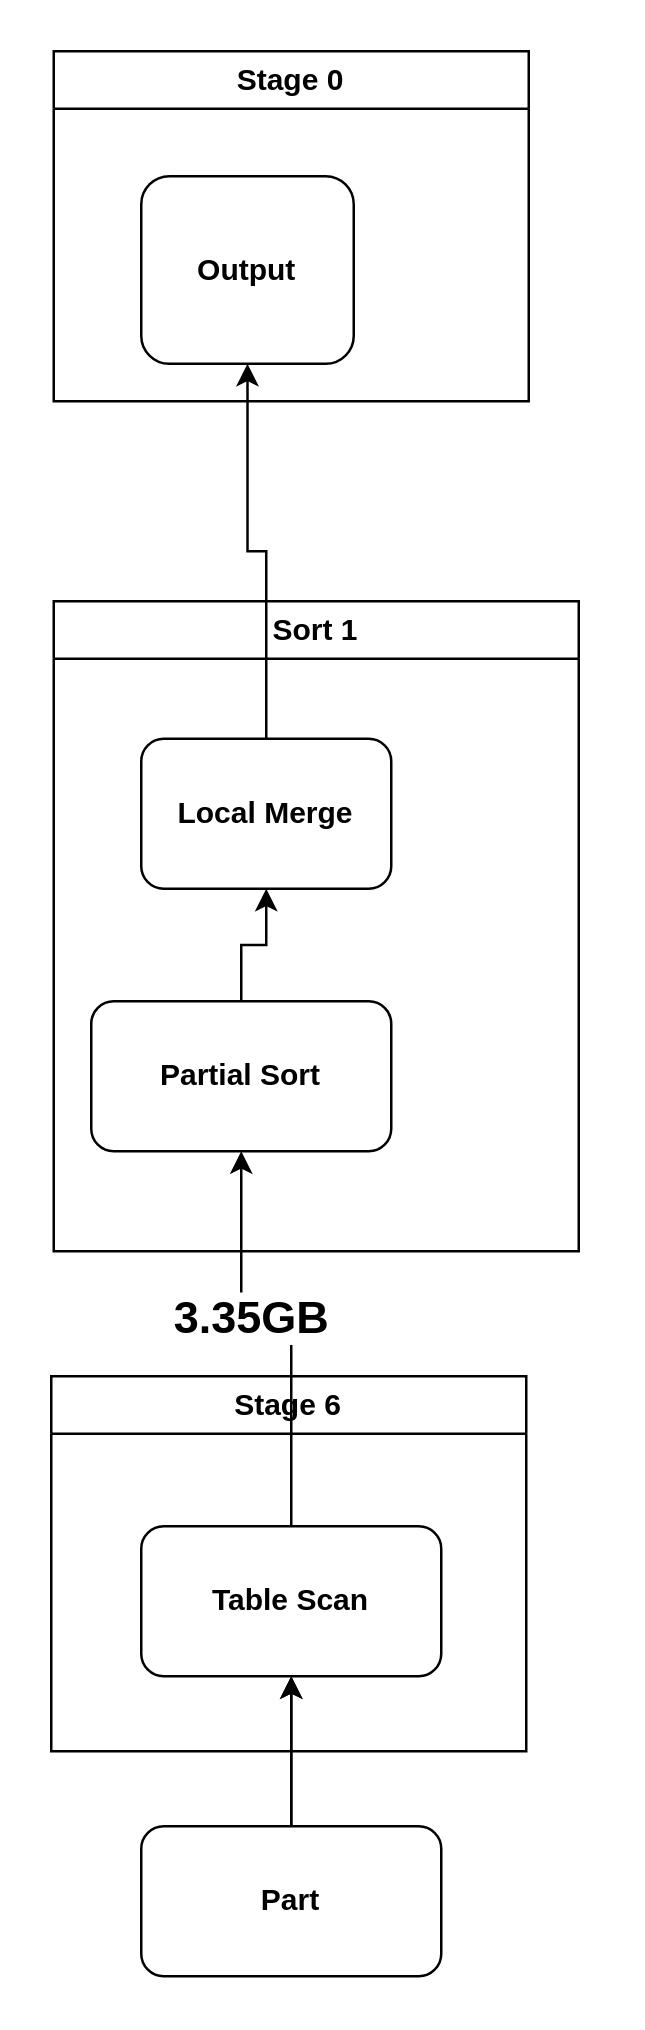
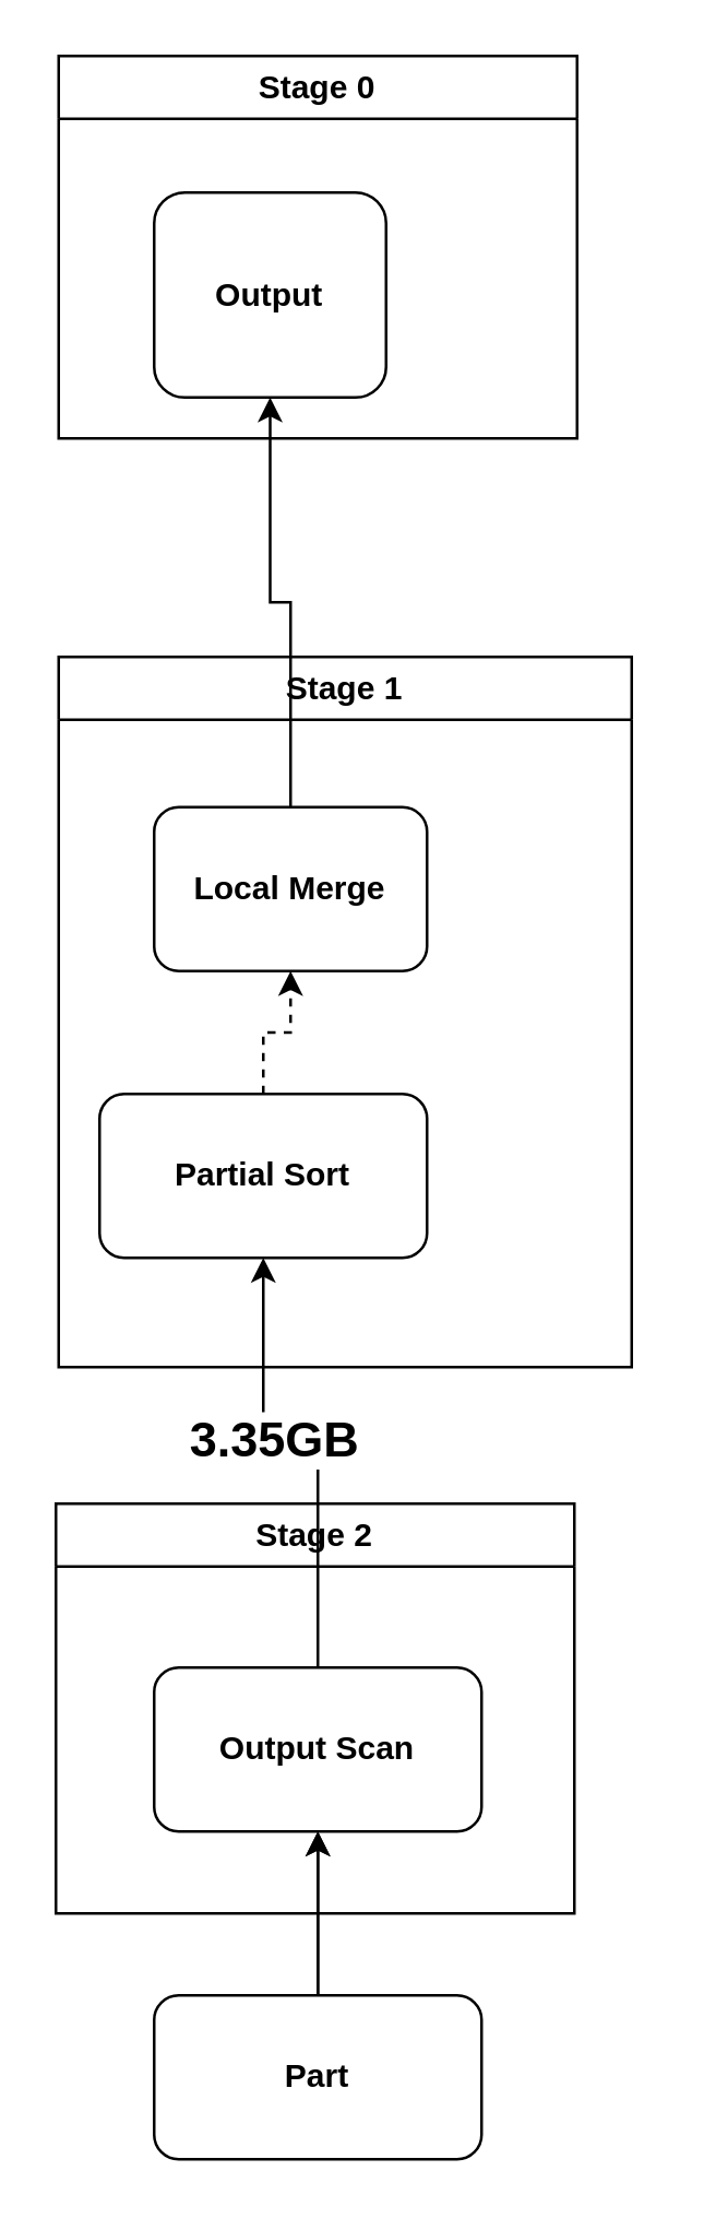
- <mxCell id="2" value="Sort 1" style="swimlane;whiteSpace=wrap;html=1;startSize=23;" parent="1" vertex="1"><mxGeometry x="21" y="240" width="210" height="260" as="geometry" /></mxCell>
+ <mxCell id="2" value="Stage 1" style="swimlane;whiteSpace=wrap;html=1;startSize=23;" parent="1" vertex="1"><mxGeometry x="21" y="240" width="210" height="260" as="geometry" /></mxCell>
- <mxCell id="4" style="edgeStyle=orthogonalEdgeStyle;rounded=0;orthogonalLoop=1;jettySize=auto;html=1;entryX=0.5;entryY=1;entryDx=0;entryDy=0;" parent="2" source="5" target="3" edge="1"><mxGeometry relative="1" as="geometry" /></mxCell>
+ <mxCell id="4" style="edgeStyle=orthogonalEdgeStyle;rounded=0;orthogonalLoop=1;jettySize=auto;html=1;entryX=0.5;entryY=1;entryDx=0;entryDy=0;dashed=1;" parent="2" source="5" target="3" edge="1"><mxGeometry relative="1" as="geometry" /></mxCell>
- <mxCell id="7" value="Stage 6" style="swimlane;whiteSpace=wrap;html=1;" parent="1" vertex="1"><mxGeometry x="20" y="550" width="190" height="150" as="geometry" /></mxCell>
+ <mxCell id="7" value="Stage 2" style="swimlane;whiteSpace=wrap;html=1;" parent="1" vertex="1"><mxGeometry x="20" y="550" width="190" height="150" as="geometry" /></mxCell>
- <mxCell id="8" value="&lt;b&gt;Table Scan&lt;/b&gt;" style="rounded=1;whiteSpace=wrap;html=1;" parent="7" vertex="1"><mxGeometry x="36" y="60" width="120" height="60" as="geometry" /></mxCell>
+ <mxCell id="8" value="&lt;b&gt;Output Scan&lt;/b&gt;" style="rounded=1;whiteSpace=wrap;html=1;" parent="7" vertex="1"><mxGeometry x="36" y="60" width="120" height="60" as="geometry" /></mxCell>
